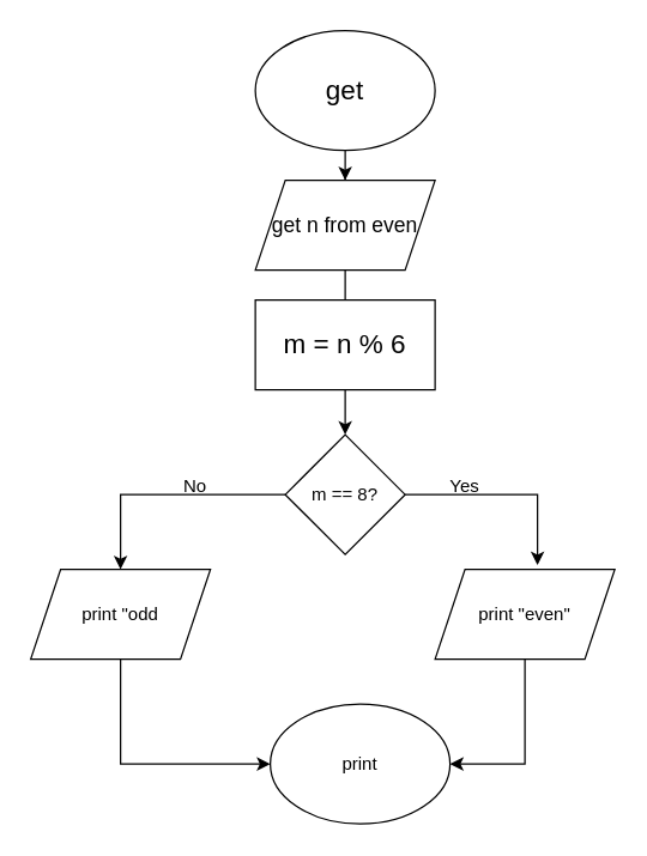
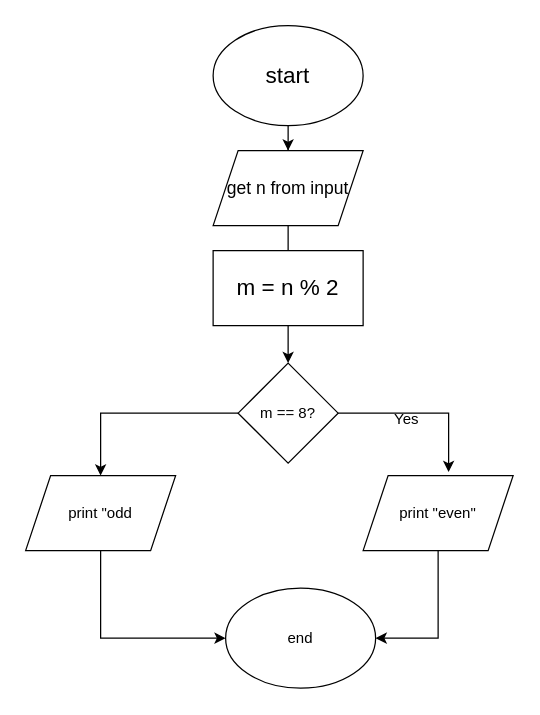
- <mxCell id="3" value="&lt;font style=&quot;font-size: 18px;&quot;&gt;get&lt;/font&gt;" style="ellipse;whiteSpace=wrap;html=1;" vertex="1" parent="1"><mxGeometry x="170" width="120" height="80" as="geometry" y="20" /></mxCell>
+ <mxCell id="3" value="&lt;font style=&quot;font-size: 18px;&quot;&gt;start&lt;/font&gt;" style="ellipse;whiteSpace=wrap;html=1;" vertex="1" parent="1"><mxGeometry x="170" width="120" height="80" as="geometry" y="20" /></mxCell>
- <mxCell id="5" value="&lt;font style=&quot;font-size: 14px;&quot;&gt;get n from even&lt;/font&gt;" style="shape=parallelogram;perimeter=parallelogramPerimeter;whiteSpace=wrap;html=1;fixedSize=1;" vertex="1" parent="1"><mxGeometry x="170" y="120" width="120" height="60" as="geometry" /></mxCell>
+ <mxCell id="5" value="&lt;font style=&quot;font-size: 14px;&quot;&gt;get n from input&lt;/font&gt;" style="shape=parallelogram;perimeter=parallelogramPerimeter;whiteSpace=wrap;html=1;fixedSize=1;" vertex="1" parent="1"><mxGeometry x="170" y="120" width="120" height="60" as="geometry" /></mxCell>
- <mxCell id="10" value="&lt;font style=&quot;font-size: 18px;&quot;&gt;m = n % 6&lt;/font&gt;" style="rounded=0;whiteSpace=wrap;html=1;" vertex="1" parent="1"><mxGeometry x="170" y="200" width="120" height="60" as="geometry" /></mxCell>
+ <mxCell id="10" value="&lt;font style=&quot;font-size: 18px;&quot;&gt;m = n % 2&lt;/font&gt;" style="rounded=0;whiteSpace=wrap;html=1;" vertex="1" parent="1"><mxGeometry x="170" y="200" width="120" height="60" as="geometry" /></mxCell>
- <mxCell id="15" value="No" style="text;html=1;strokeColor=none;fillColor=none;align=center;verticalAlign=middle;whiteSpace=wrap;rounded=0;" vertex="1" parent="1"><mxGeometry x="100" y="310" width="60" height="30" as="geometry" /></mxCell>
- <mxCell id="16" value="Yes" style="text;html=1;strokeColor=none;fillColor=none;align=center;verticalAlign=middle;whiteSpace=wrap;rounded=0;" vertex="1" parent="1"><mxGeometry x="280" y="310" width="60" height="30" as="geometry" /></mxCell>
+ <mxCell id="16" value="Yes" style="text;html=1;strokeColor=none;fillColor=none;align=center;verticalAlign=middle;whiteSpace=wrap;rounded=0;" vertex="1" parent="1"><mxGeometry x="295" y="320" width="60" height="30" as="geometry" /></mxCell>
- <mxCell id="17" value="print" style="ellipse;whiteSpace=wrap;html=1;" vertex="1" parent="1"><mxGeometry x="180" y="470" width="120" height="80" as="geometry" /></mxCell>
+ <mxCell id="17" value="end" style="ellipse;whiteSpace=wrap;html=1;" vertex="1" parent="1"><mxGeometry x="180" y="470" width="120" height="80" as="geometry" /></mxCell>
